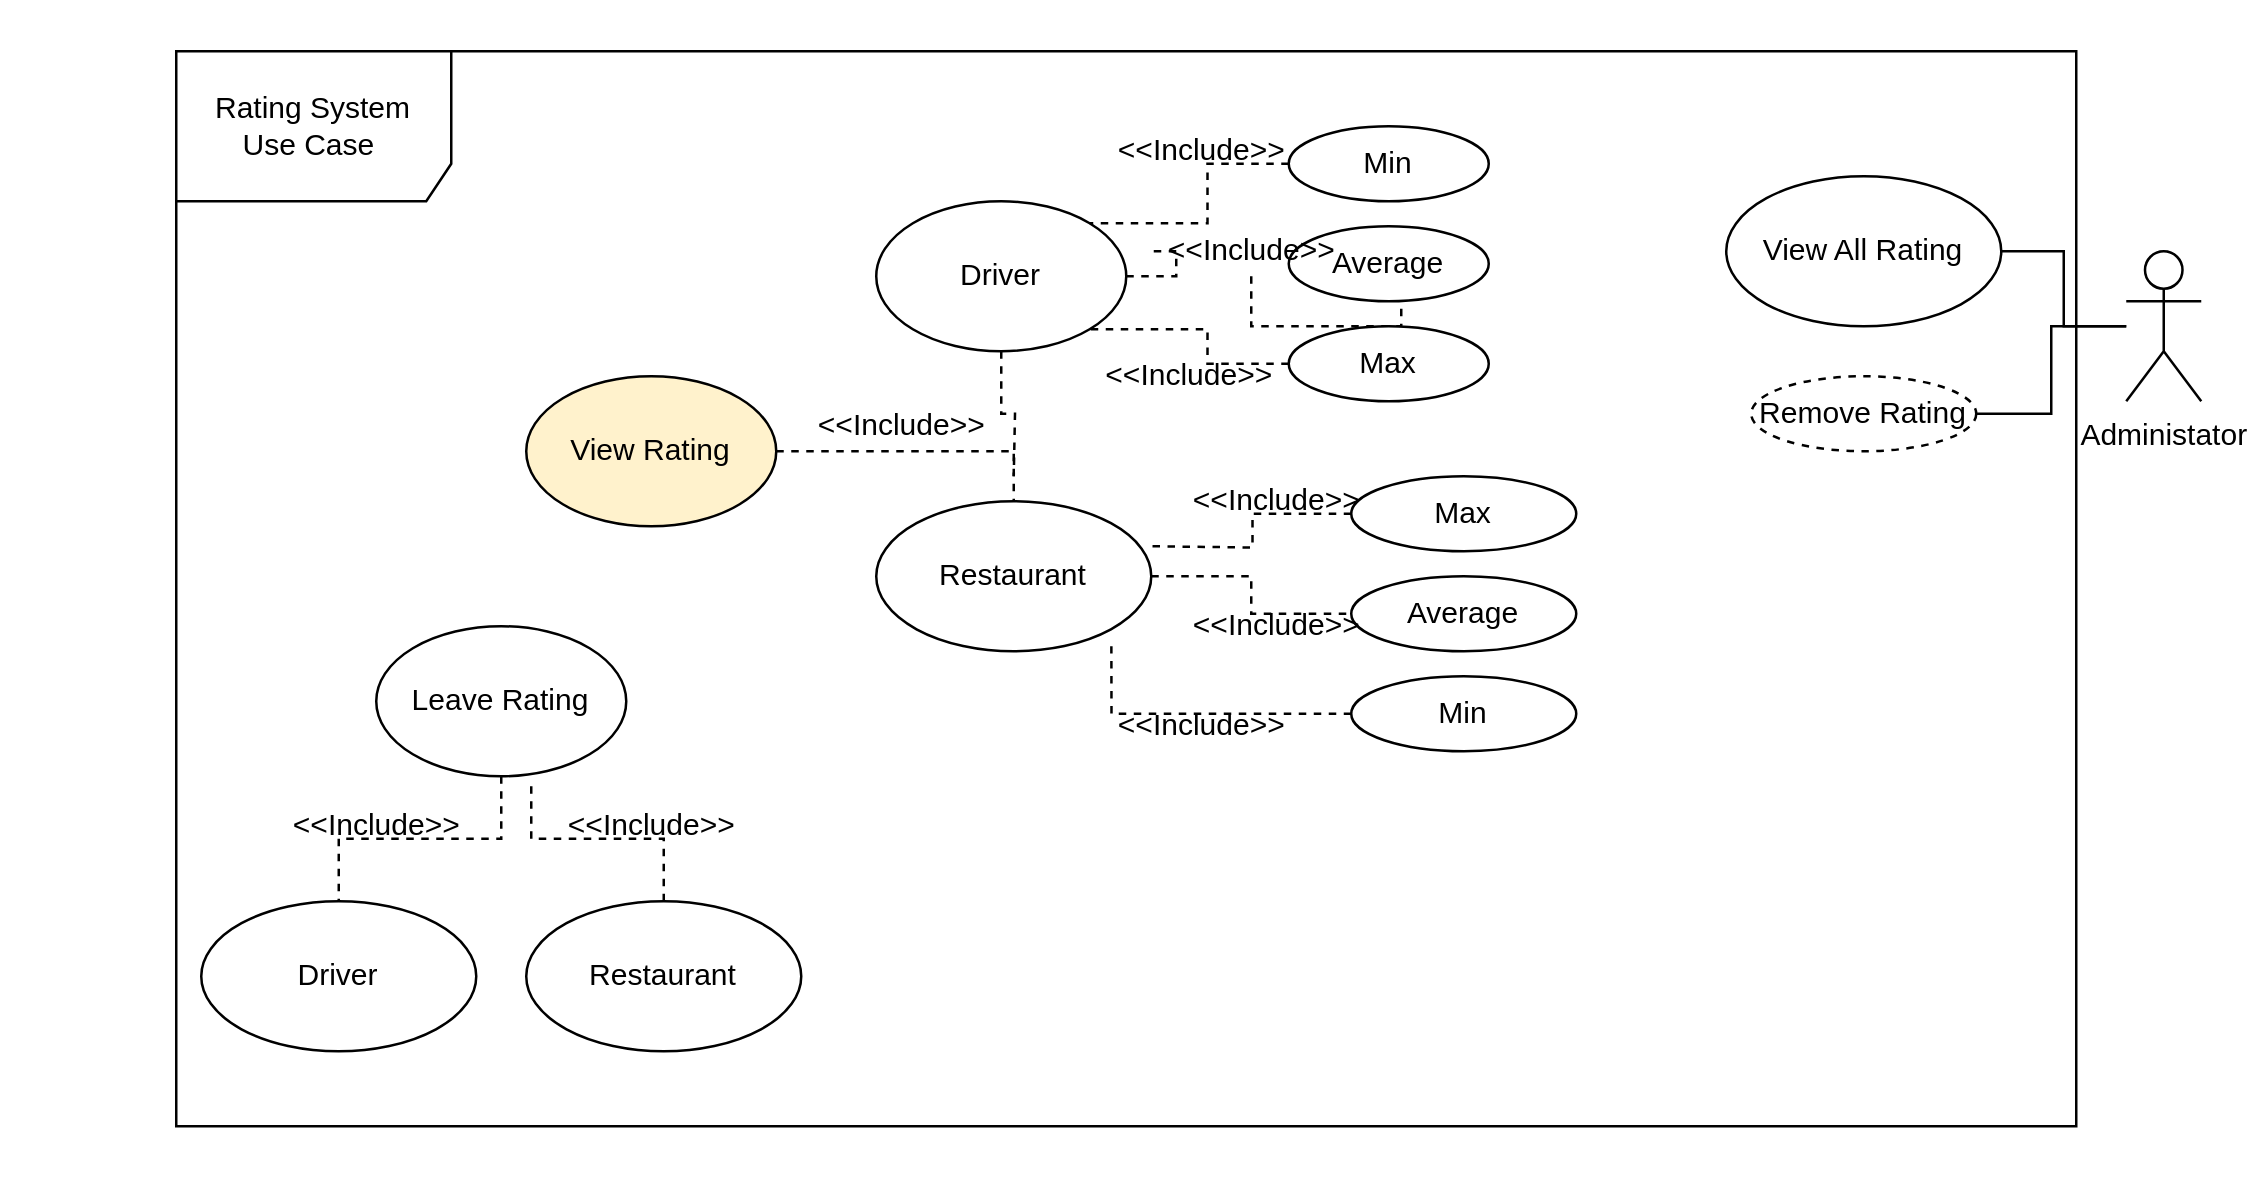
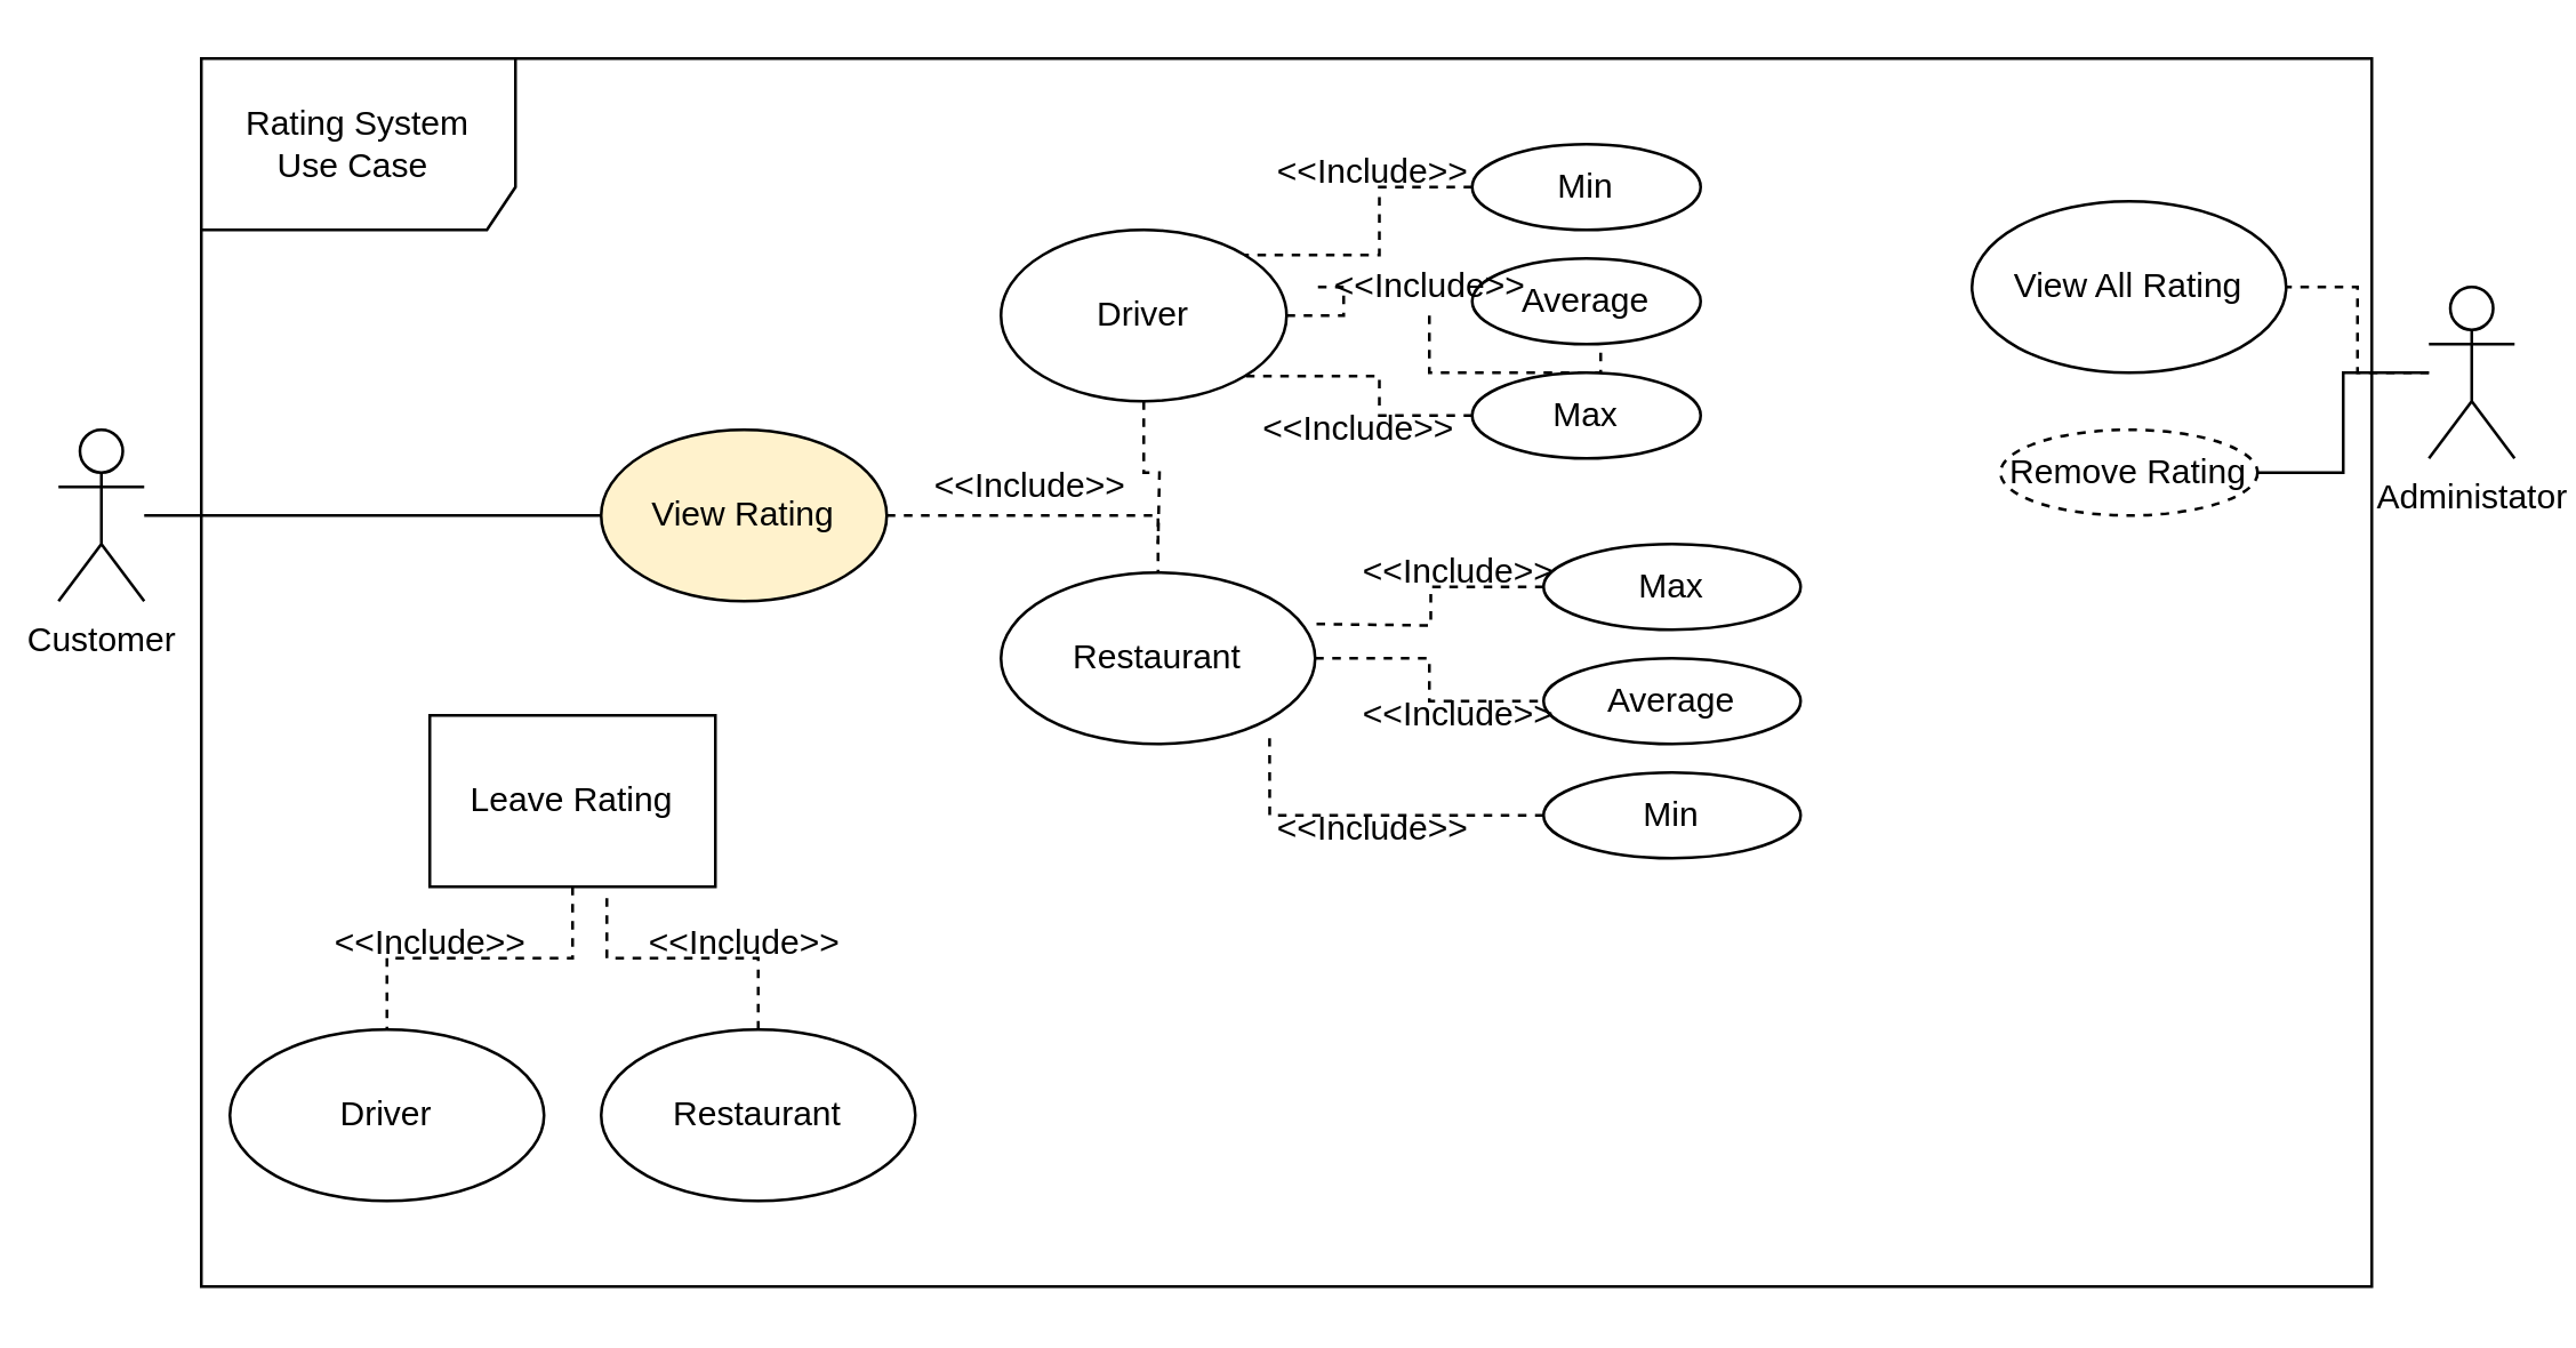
- <mxCell id="15" style="edgeStyle=orthogonalEdgeStyle;rounded=0;orthogonalLoop=1;jettySize=auto;html=1;endArrow=none;endFill=0;" edge="1" parent="1" source="17" target="26"><mxGeometry relative="1" as="geometry" /></mxCell>
+ <mxCell id="15" style="edgeStyle=orthogonalEdgeStyle;rounded=0;orthogonalLoop=1;jettySize=auto;html=1;endArrow=none;endFill=0;dashed=1;" edge="1" parent="1" source="17" target="26"><mxGeometry relative="1" as="geometry" /></mxCell>
+ <mxCell id="14" value="Customer&lt;br&gt;" style="shape=umlActor;verticalLabelPosition=bottom;verticalAlign=top;html=1;outlineConnect=0;" vertex="1" parent="1"><mxGeometry x="20" y="150" width="30" height="60" as="geometry" /></mxCell>
+ <mxCell id="3" style="edgeStyle=orthogonalEdgeStyle;rounded=0;orthogonalLoop=1;jettySize=auto;html=1;endArrow=none;endFill=0;" edge="1" parent="1" source="5" target="14"><mxGeometry relative="1" as="geometry"><mxPoint x="80" y="180" as="targetPoint" /></mxGeometry></mxCell>
- <mxCell id="30" value="Leave Rating" style="ellipse;whiteSpace=wrap;html=1;" vertex="1" parent="27"><mxGeometry x="70" width="100" height="60" as="geometry" /></mxCell>
+ <mxCell id="30" value="Leave Rating" style="whiteSpace=wrap;html=1;rounded=0;" vertex="1" parent="27"><mxGeometry x="70" width="100" height="60" as="geometry" /></mxCell>
